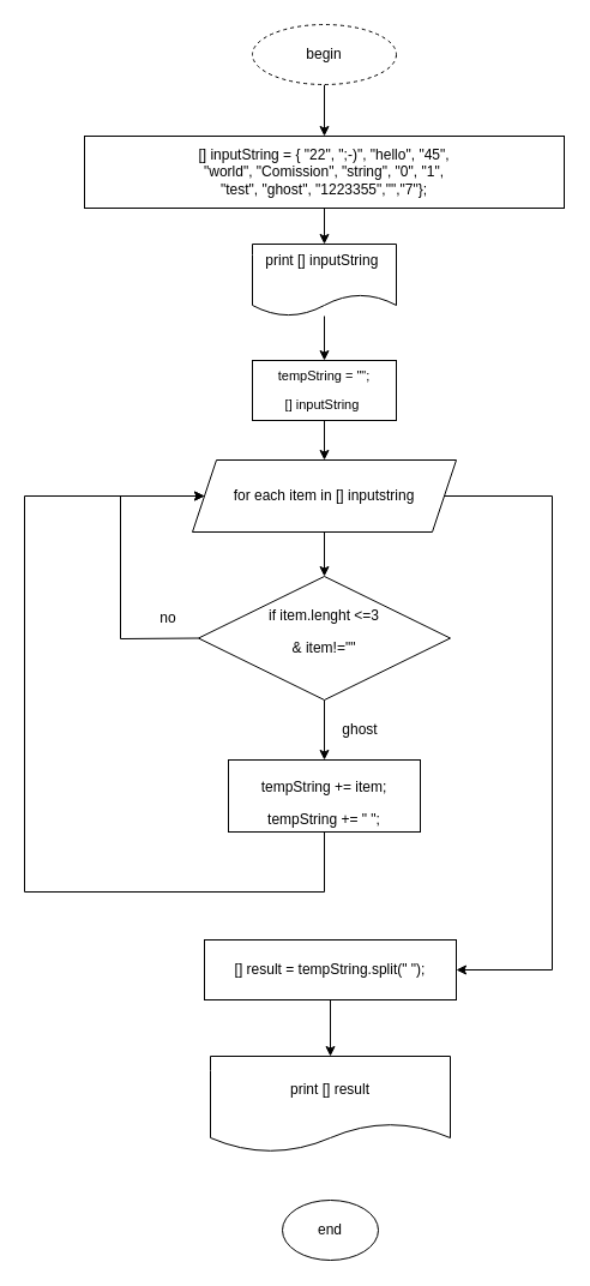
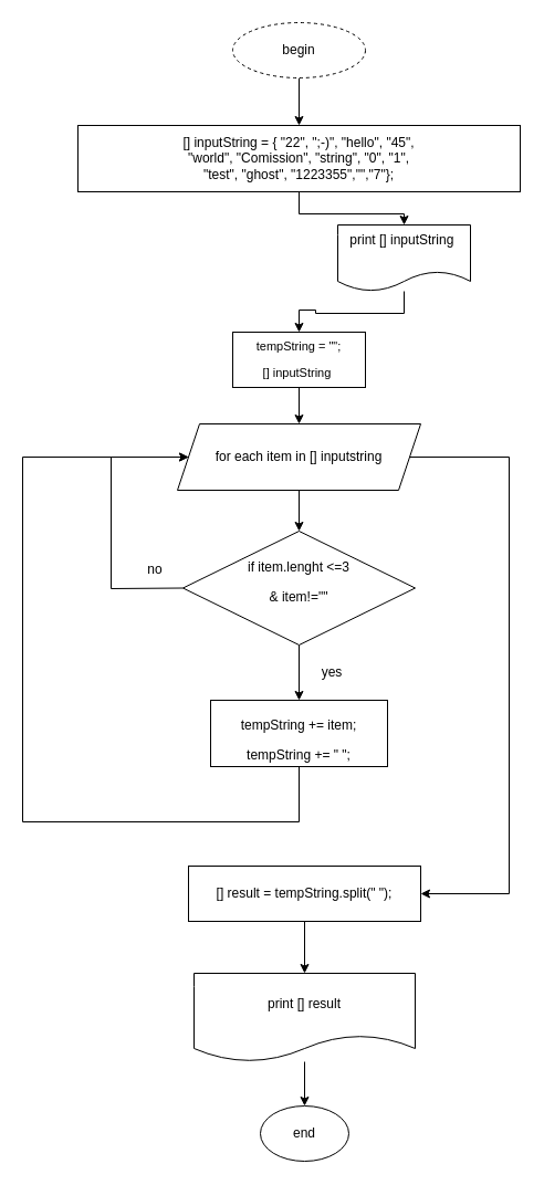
- <mxCell id="6" value="print [] inputString&amp;nbsp;&lt;br&gt;&amp;nbsp;" style="shape=document;whiteSpace=wrap;html=1;boundedLbl=1;" vertex="1" parent="1"><mxGeometry x="210" y="203" width="120" height="60" as="geometry" /></mxCell>
+ <mxCell id="6" value="print [] inputString&amp;nbsp;&lt;br&gt;&amp;nbsp;" style="shape=document;whiteSpace=wrap;html=1;boundedLbl=1;" vertex="1" parent="1"><mxGeometry x="305" y="203" width="120" height="60" as="geometry" /></mxCell>
- <mxCell id="14" value="ghost" style="text;html=1;strokeColor=none;fillColor=none;align=center;verticalAlign=middle;whiteSpace=wrap;rounded=0;" vertex="1" parent="1"><mxGeometry x="270" y="593" width="60" height="30" as="geometry" /></mxCell>
+ <mxCell id="14" value="yes" style="text;html=1;strokeColor=none;fillColor=none;align=center;verticalAlign=middle;whiteSpace=wrap;rounded=0;" vertex="1" parent="1"><mxGeometry x="270" y="593" width="60" height="30" as="geometry" /></mxCell>
+ <mxCell id="23" value="" style="edgeStyle=orthogonalEdgeStyle;rounded=0;orthogonalLoop=1;jettySize=auto;html=1;" edge="1" parent="1" source="24" target="25"><mxGeometry relative="1" as="geometry" /></mxCell>
